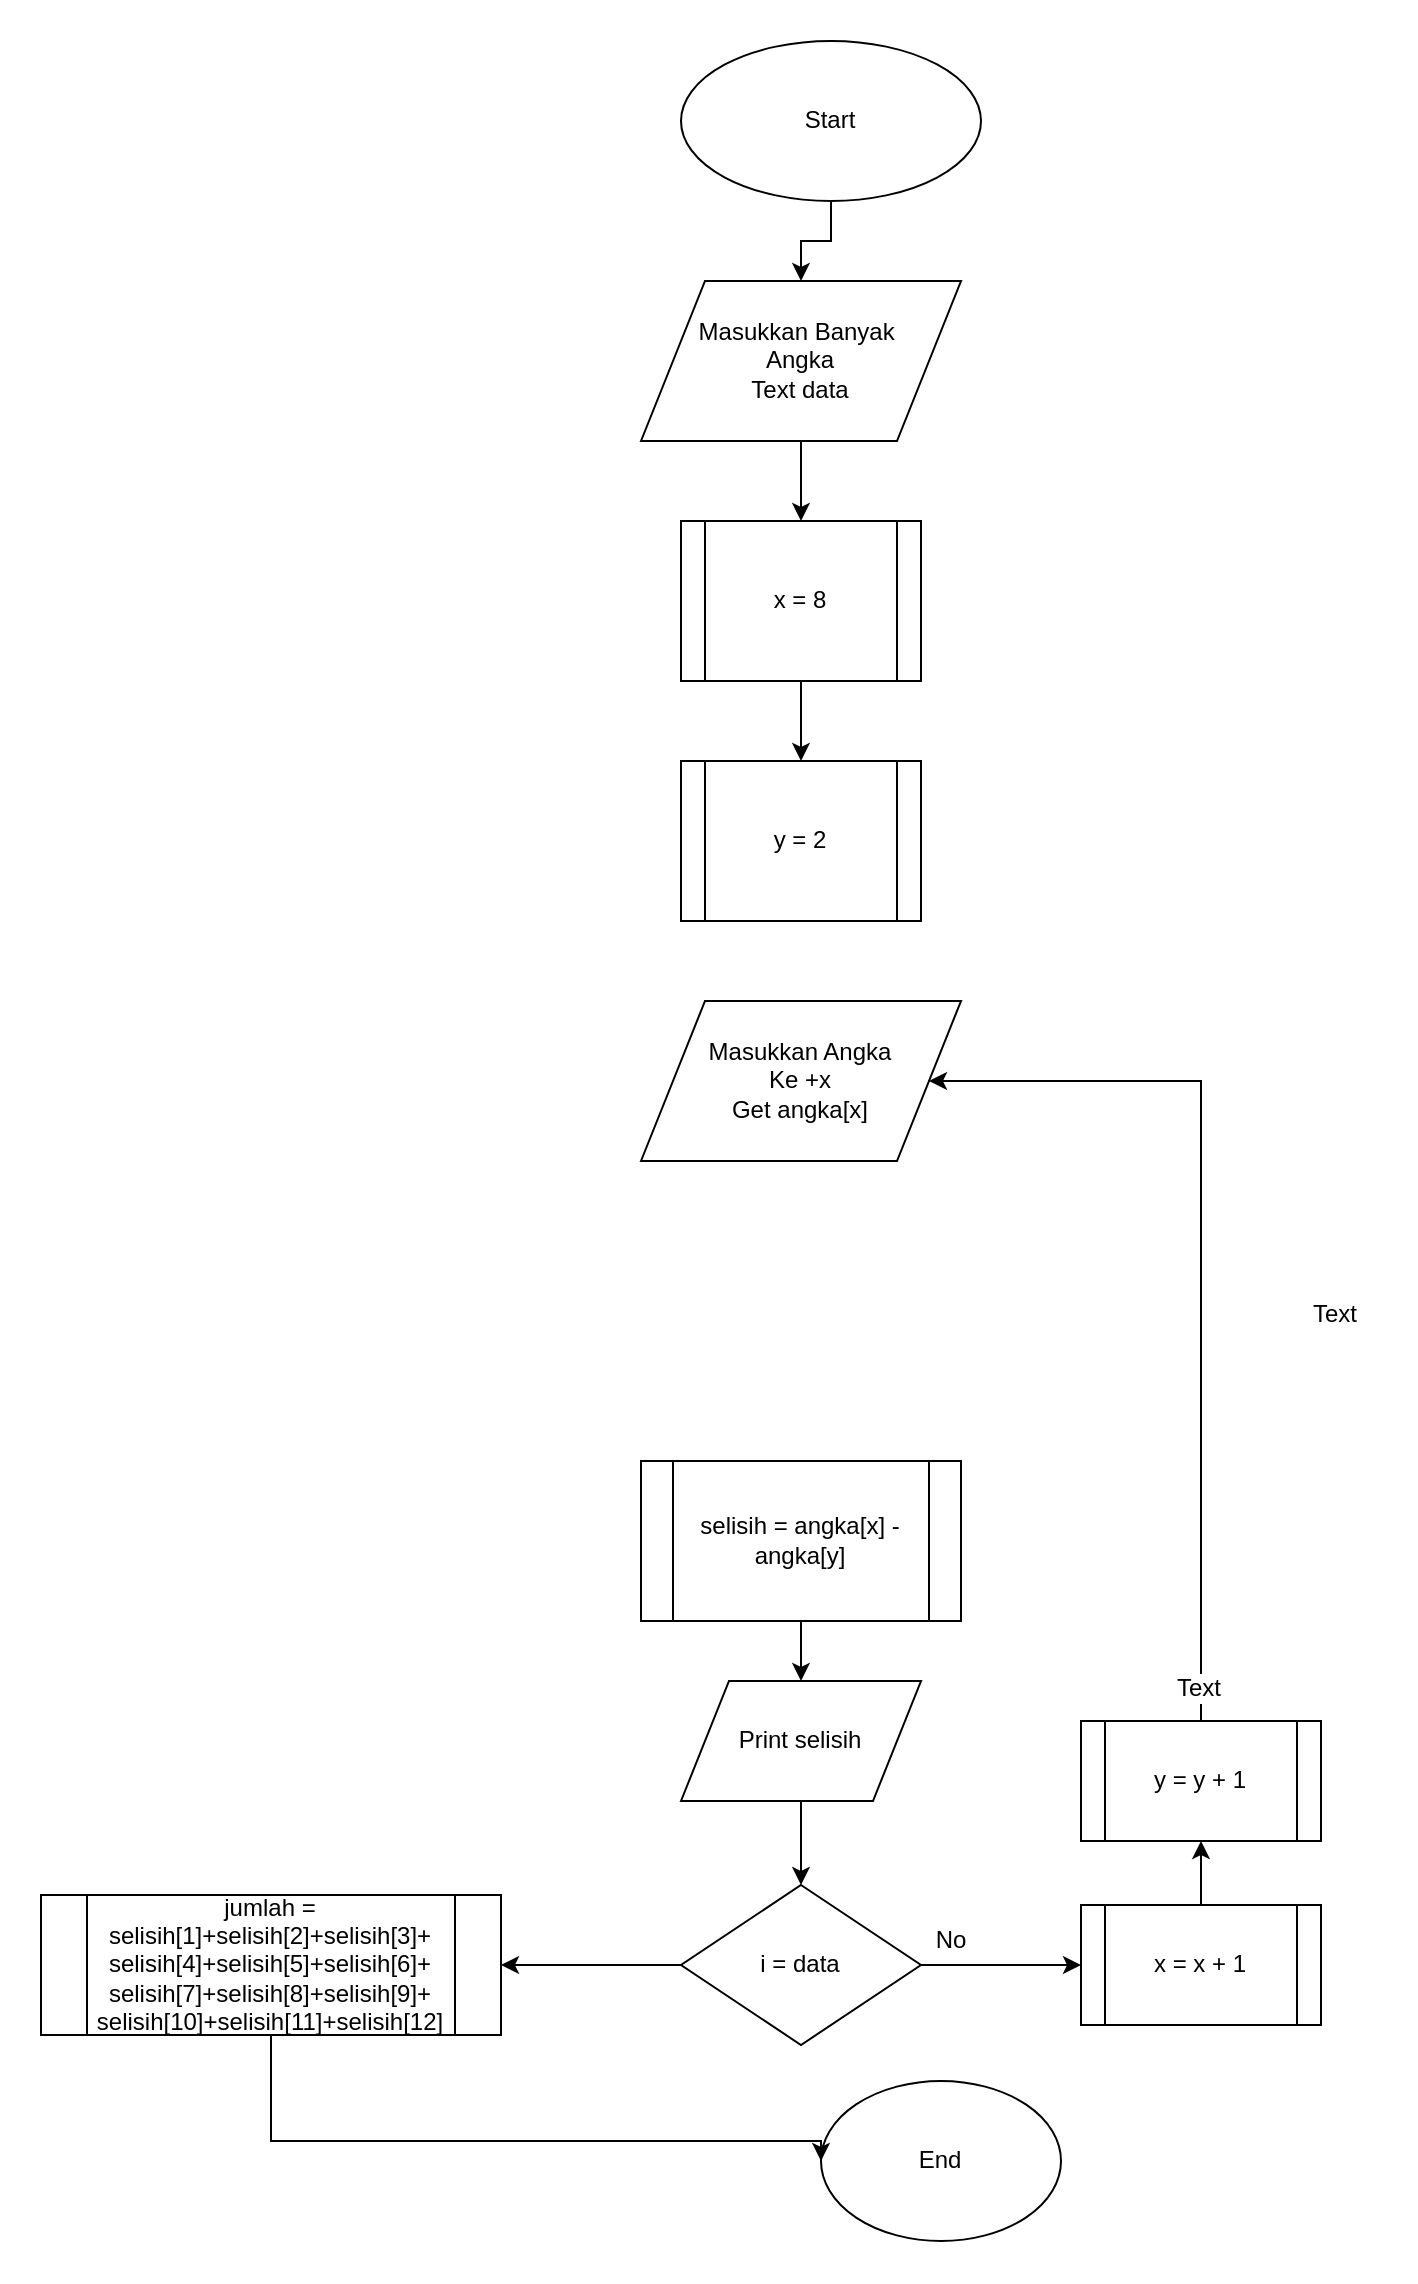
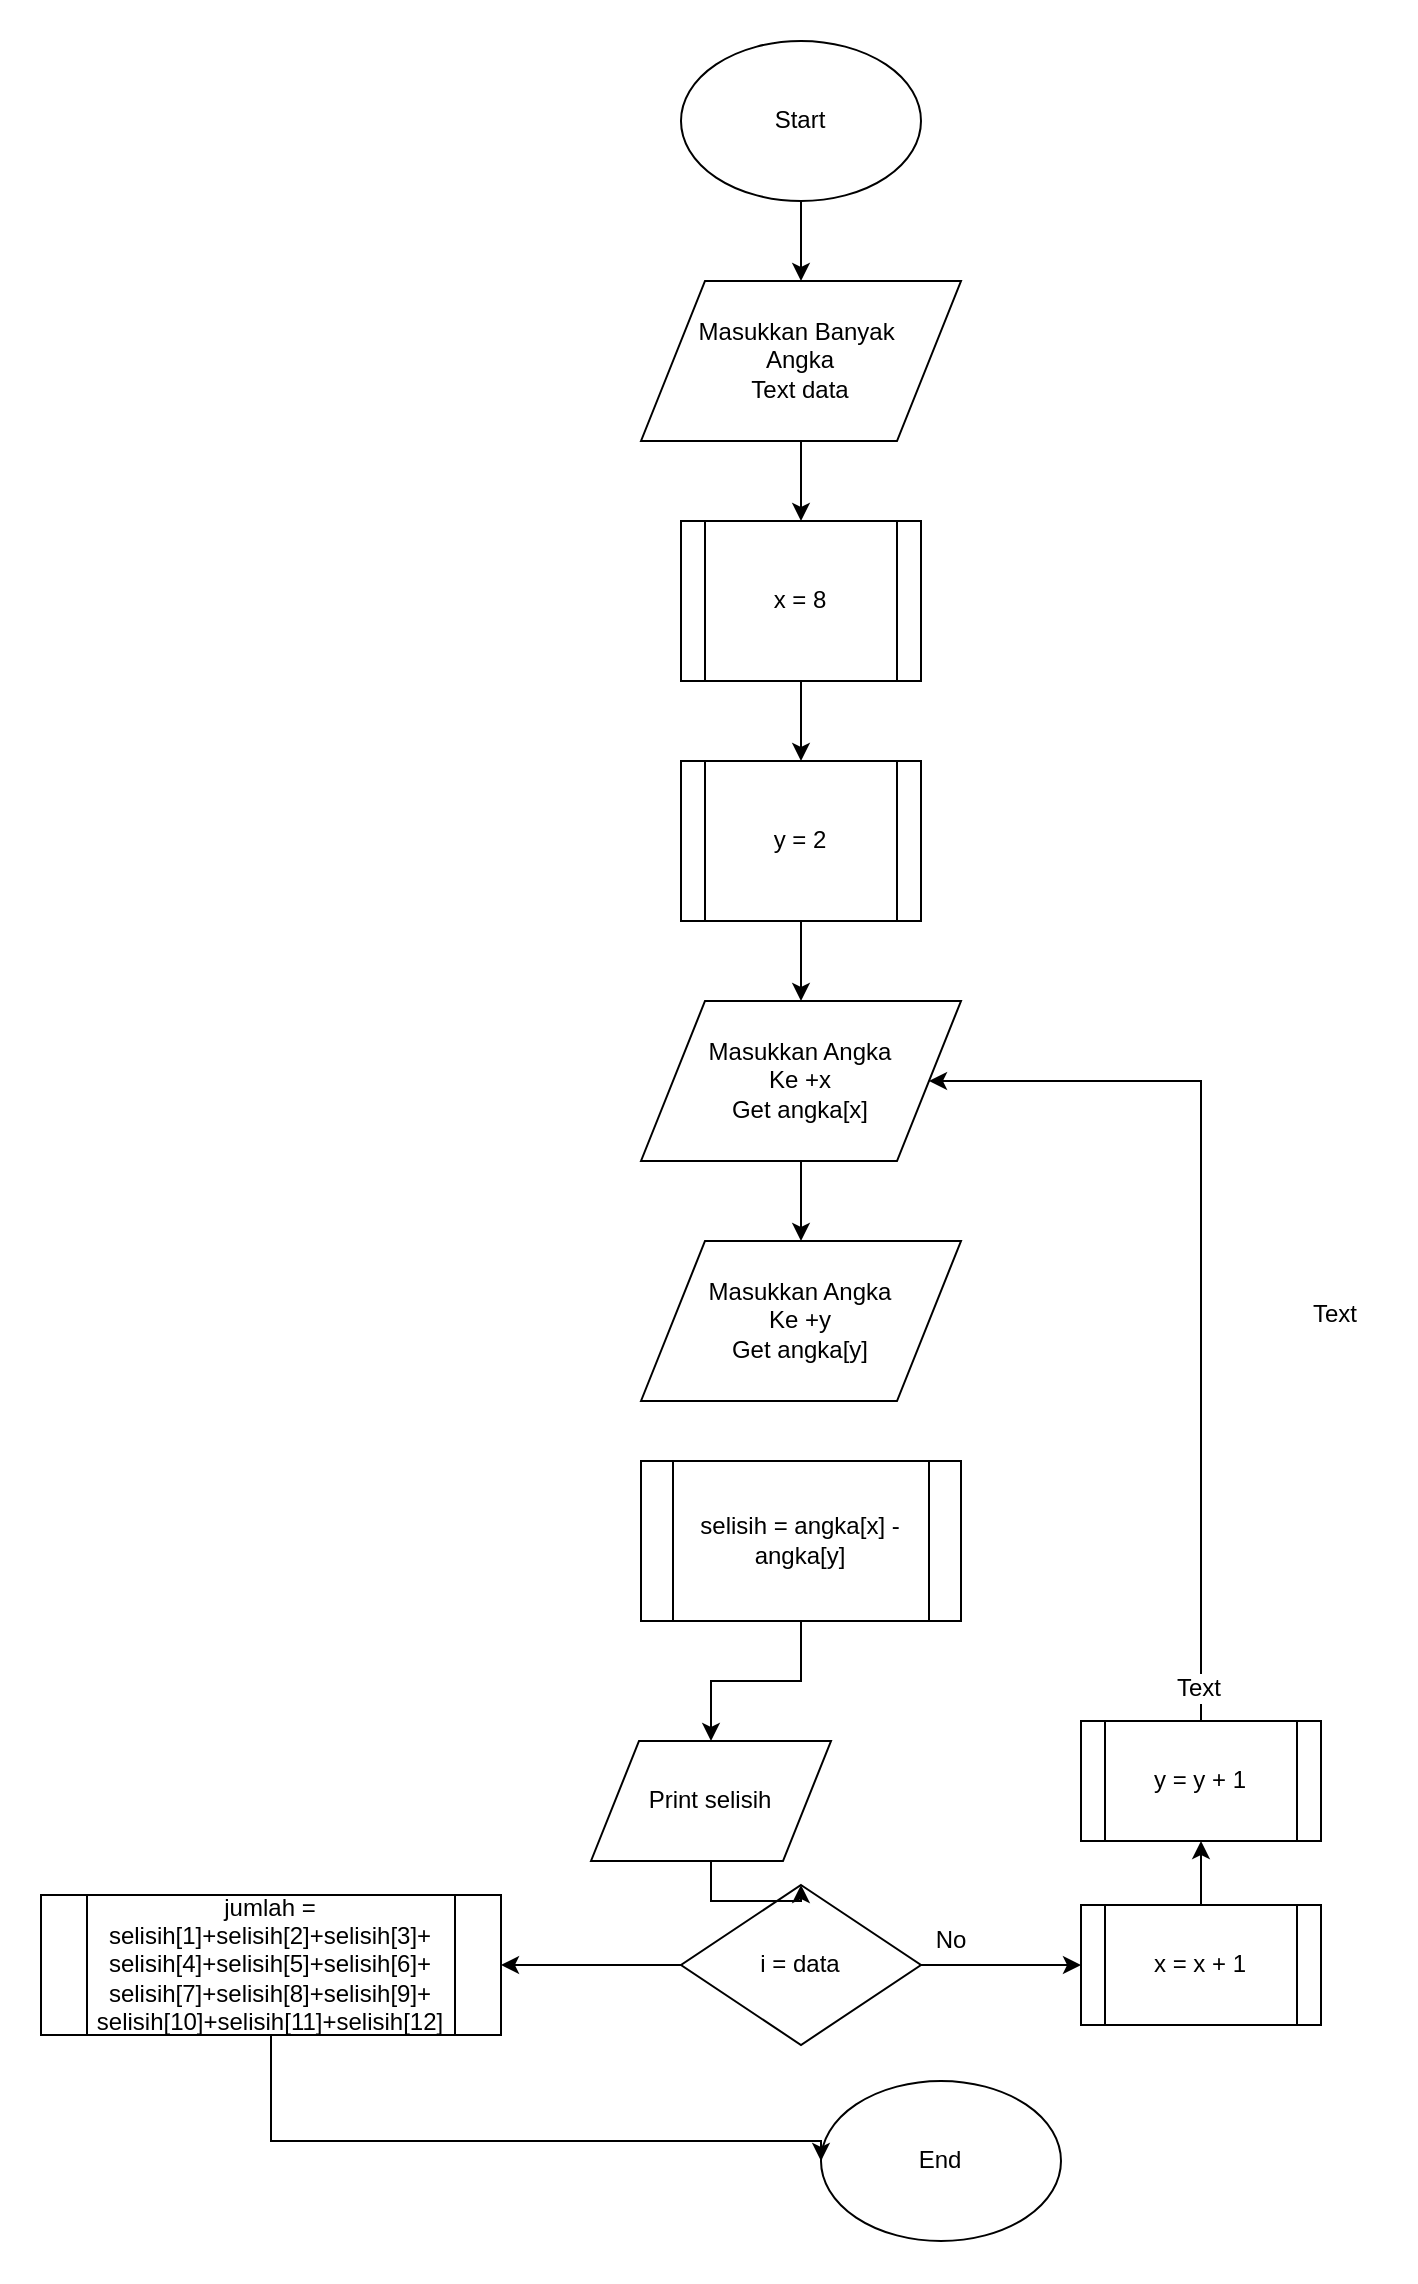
- <mxCell id="3" value="Start" style="ellipse;whiteSpace=wrap;html=1;" vertex="1" parent="1"><mxGeometry x="340" y="20" width="150" height="80" as="geometry" /></mxCell>
+ <mxCell id="3" value="Start" style="ellipse;whiteSpace=wrap;html=1;" vertex="1" parent="1"><mxGeometry x="340" y="20" width="120" height="80" as="geometry" /></mxCell>
+ <mxCell id="8" value="" style="edgeStyle=orthogonalEdgeStyle;rounded=0;orthogonalLoop=1;jettySize=auto;html=1;" edge="1" parent="1" source="9" target="11"><mxGeometry relative="1" as="geometry" /></mxCell>
+ <mxCell id="10" value="" style="edgeStyle=orthogonalEdgeStyle;rounded=0;orthogonalLoop=1;jettySize=auto;html=1;" edge="1" parent="1" source="11" target="12"><mxGeometry relative="1" as="geometry" /></mxCell>
+ <mxCell id="12" value="Masukkan Angka&lt;br&gt;Ke +y&lt;br&gt;Get angka[y]" style="shape=parallelogram;perimeter=parallelogramPerimeter;whiteSpace=wrap;html=1;" vertex="1" parent="1"><mxGeometry x="320" y="620" width="160" height="80" as="geometry" /></mxCell>
- <mxCell id="26" value="Print selisih" style="shape=parallelogram;perimeter=parallelogramPerimeter;whiteSpace=wrap;html=1;" vertex="1" parent="1"><mxGeometry x="340" y="840" width="120" height="60" as="geometry" /></mxCell>
+ <mxCell id="26" value="Print selisih" style="shape=parallelogram;perimeter=parallelogramPerimeter;whiteSpace=wrap;html=1;" vertex="1" parent="1"><mxGeometry x="295" y="870" width="120" height="60" as="geometry" /></mxCell>
